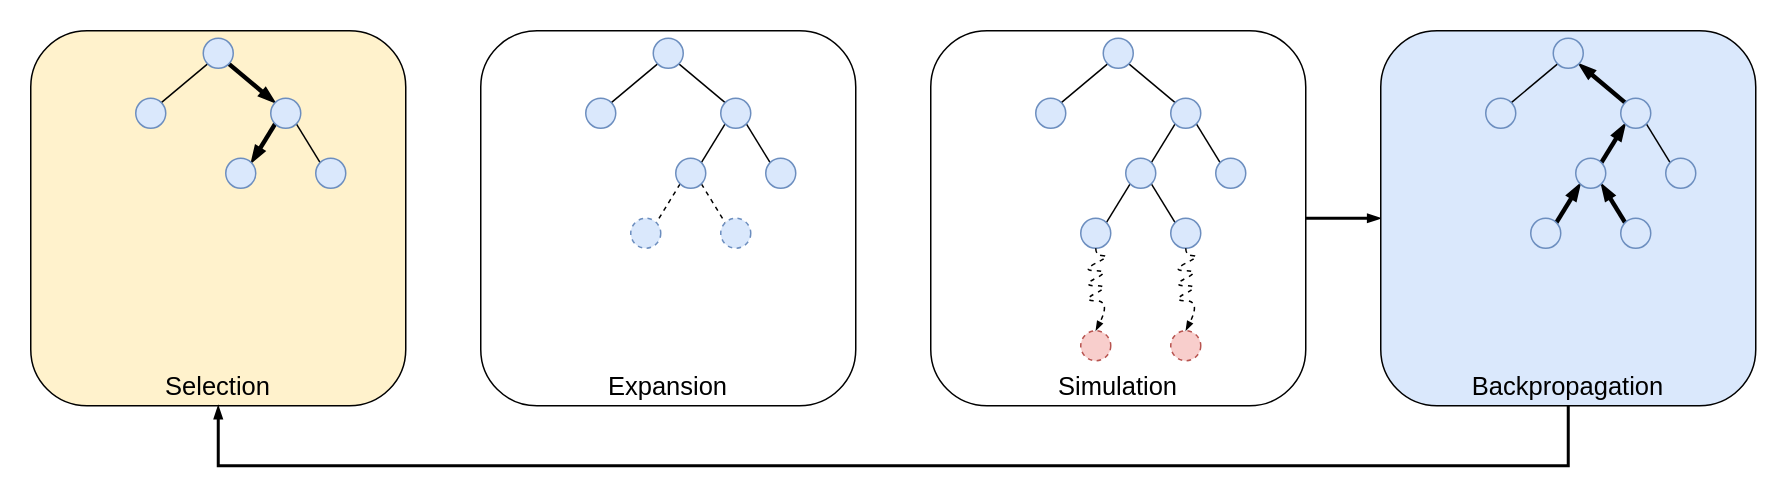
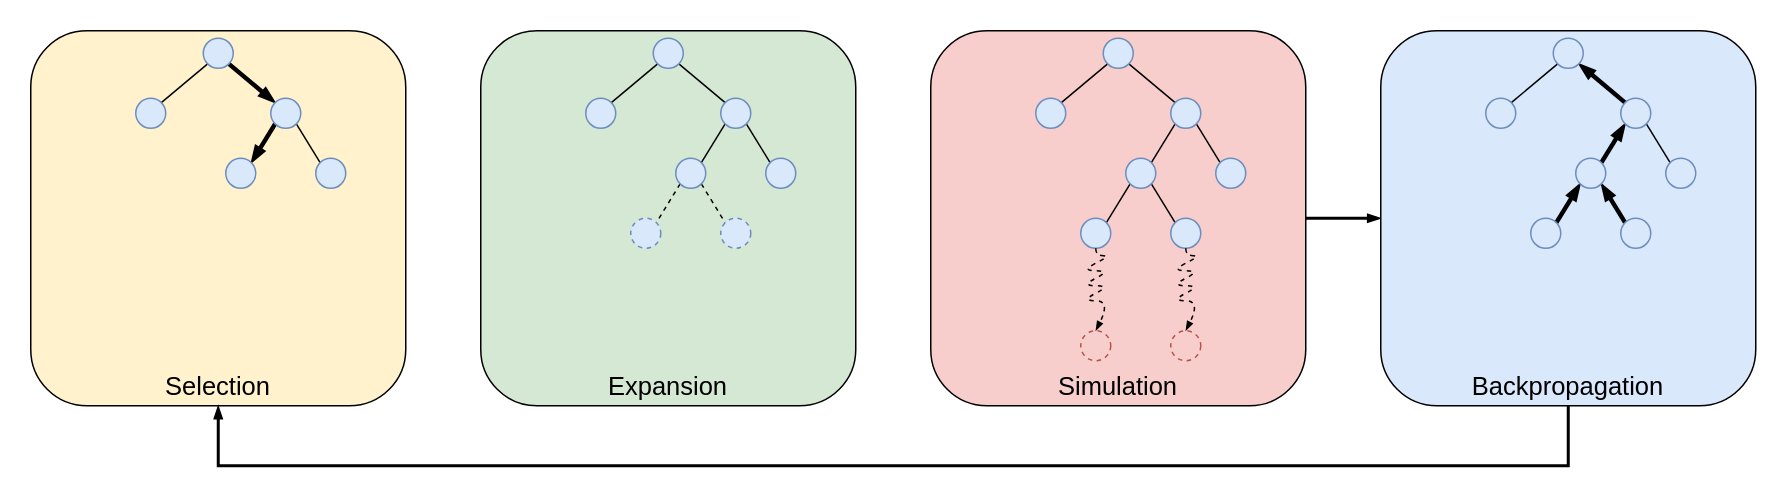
- <mxCell id="12" value="&lt;font style=&quot;font-size: 17px&quot;&gt;Expansion&lt;/font&gt;" style="rounded=1;whiteSpace=wrap;html=1;verticalAlign=bottom;" vertex="1" parent="1"><mxGeometry x="320" y="20" width="250" height="250" as="geometry" /></mxCell>
+ <mxCell id="12" value="&lt;font style=&quot;font-size: 17px&quot;&gt;Expansion&lt;/font&gt;" style="rounded=1;whiteSpace=wrap;html=1;verticalAlign=bottom;fillColor=#d5e8d4;" vertex="1" parent="1"><mxGeometry x="320" y="20" width="250" height="250" as="geometry" /></mxCell>
- <mxCell id="27" value="&lt;font style=&quot;font-size: 17px&quot;&gt;Simulation&lt;/font&gt;" style="rounded=1;whiteSpace=wrap;html=1;verticalAlign=bottom;" vertex="1" parent="1"><mxGeometry x="620" y="20" width="250" height="250" as="geometry" /></mxCell>
+ <mxCell id="27" value="&lt;font style=&quot;font-size: 17px&quot;&gt;Simulation&lt;/font&gt;" style="rounded=1;whiteSpace=wrap;html=1;verticalAlign=bottom;fillColor=#f8cecc;" vertex="1" parent="1"><mxGeometry x="620" y="20" width="250" height="250" as="geometry" /></mxCell>
